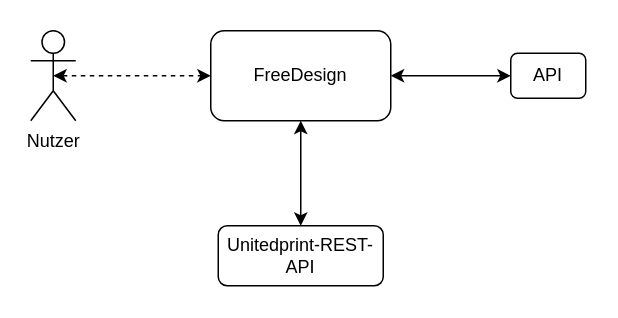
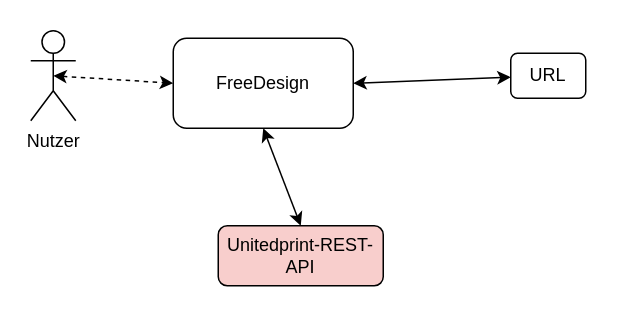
- <mxCell id="2" value="FreeDesign" style="rounded=1;whiteSpace=wrap;html=1;" vertex="1" parent="1"><mxGeometry x="140" y="20" width="120" height="60" as="geometry" /></mxCell>
+ <mxCell id="2" value="FreeDesign" style="rounded=1;whiteSpace=wrap;html=1;" vertex="1" parent="1"><mxGeometry x="115" y="25" width="120" height="60" as="geometry" /></mxCell>
- <mxCell id="8" value="API" style="rounded=1;whiteSpace=wrap;html=1;" vertex="1" parent="1"><mxGeometry x="340" y="35" width="50" height="30" as="geometry" /></mxCell>
+ <mxCell id="8" value="URL" style="rounded=1;whiteSpace=wrap;html=1;" vertex="1" parent="1"><mxGeometry x="340" y="35" width="50" height="30" as="geometry" /></mxCell>
- <mxCell id="3" value="Unitedprint-REST-API" style="rounded=1;whiteSpace=wrap;html=1;" vertex="1" parent="1"><mxGeometry x="145" y="150" width="110" height="40" as="geometry" /></mxCell>
+ <mxCell id="3" value="Unitedprint-REST-API" style="rounded=1;whiteSpace=wrap;html=1;fillColor=#f8cecc;" vertex="1" parent="1"><mxGeometry x="145" y="150" width="110" height="40" as="geometry" /></mxCell>
